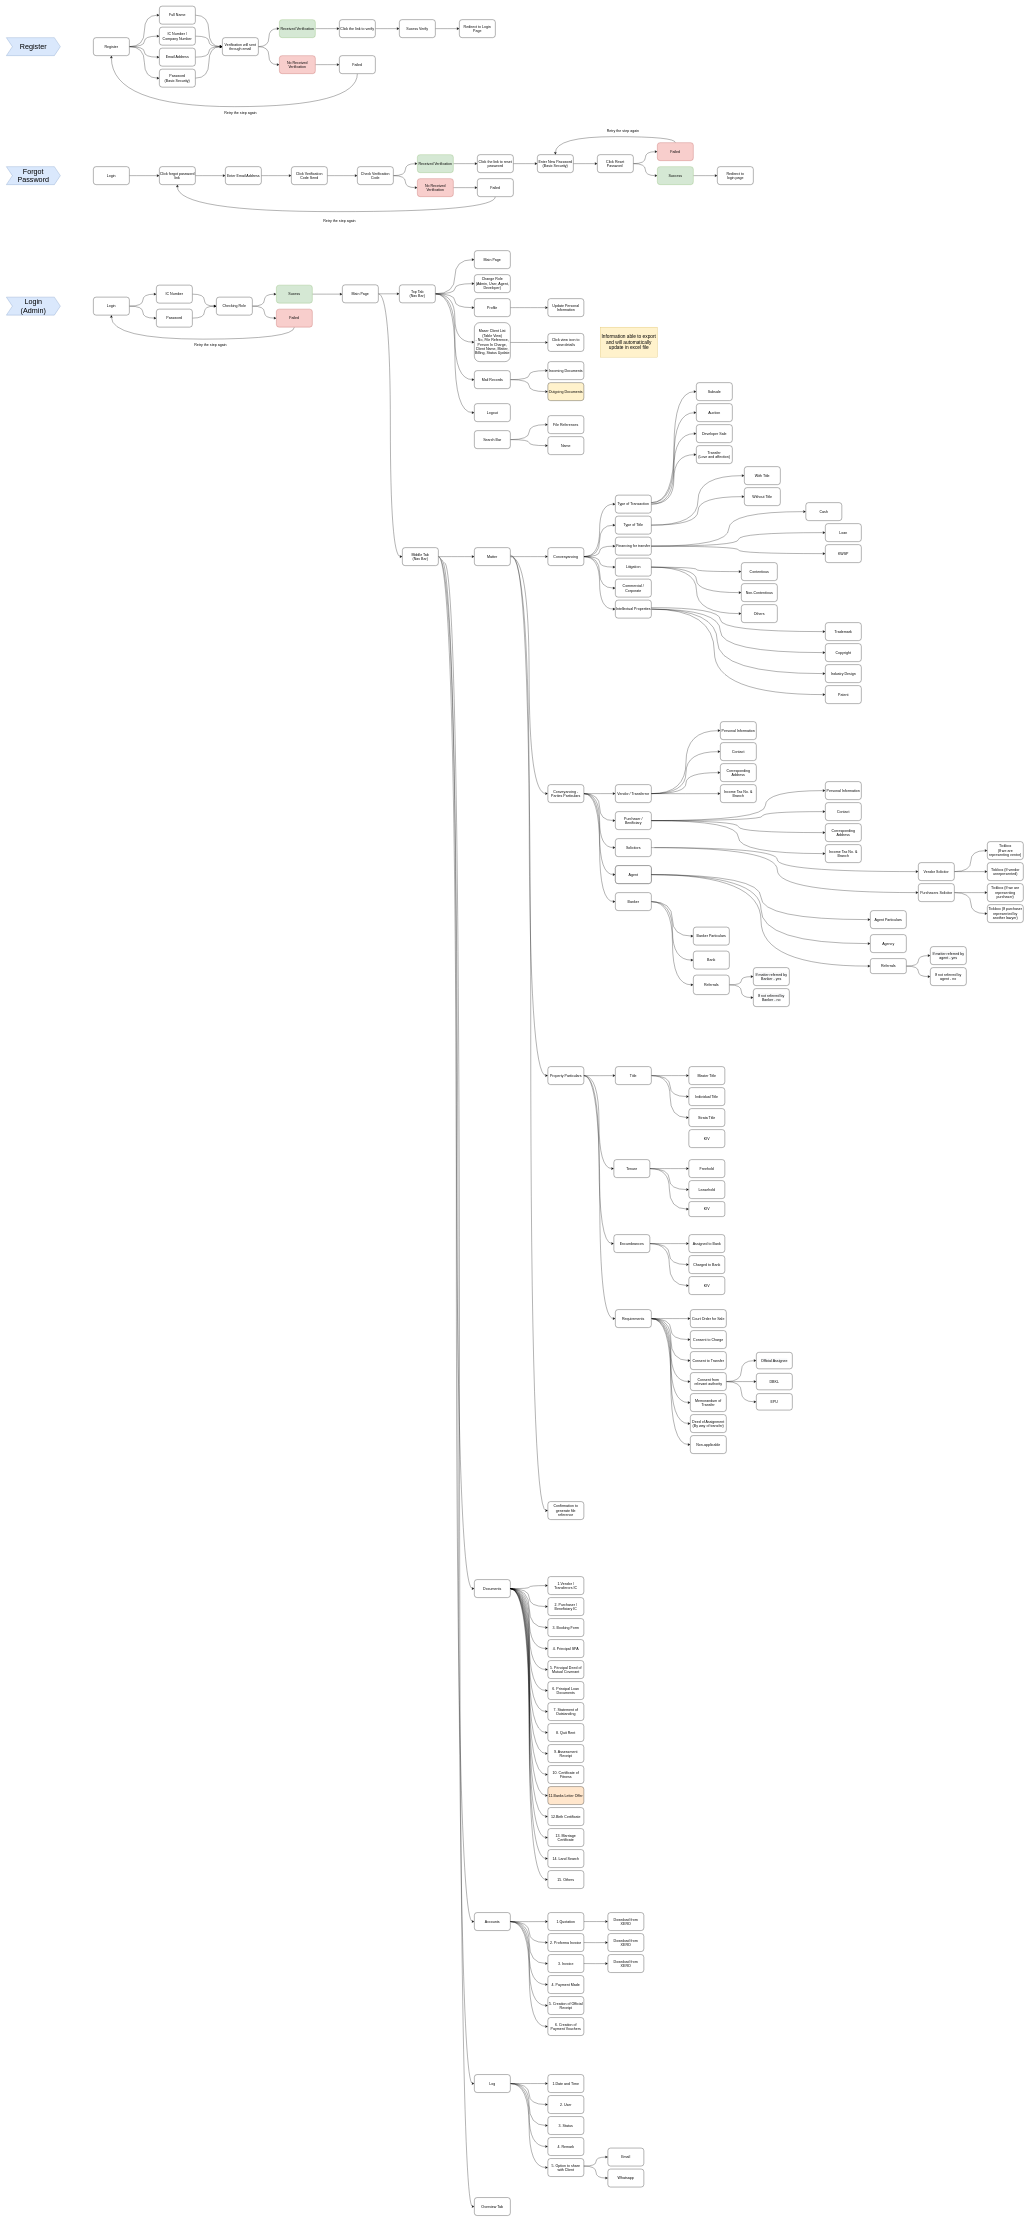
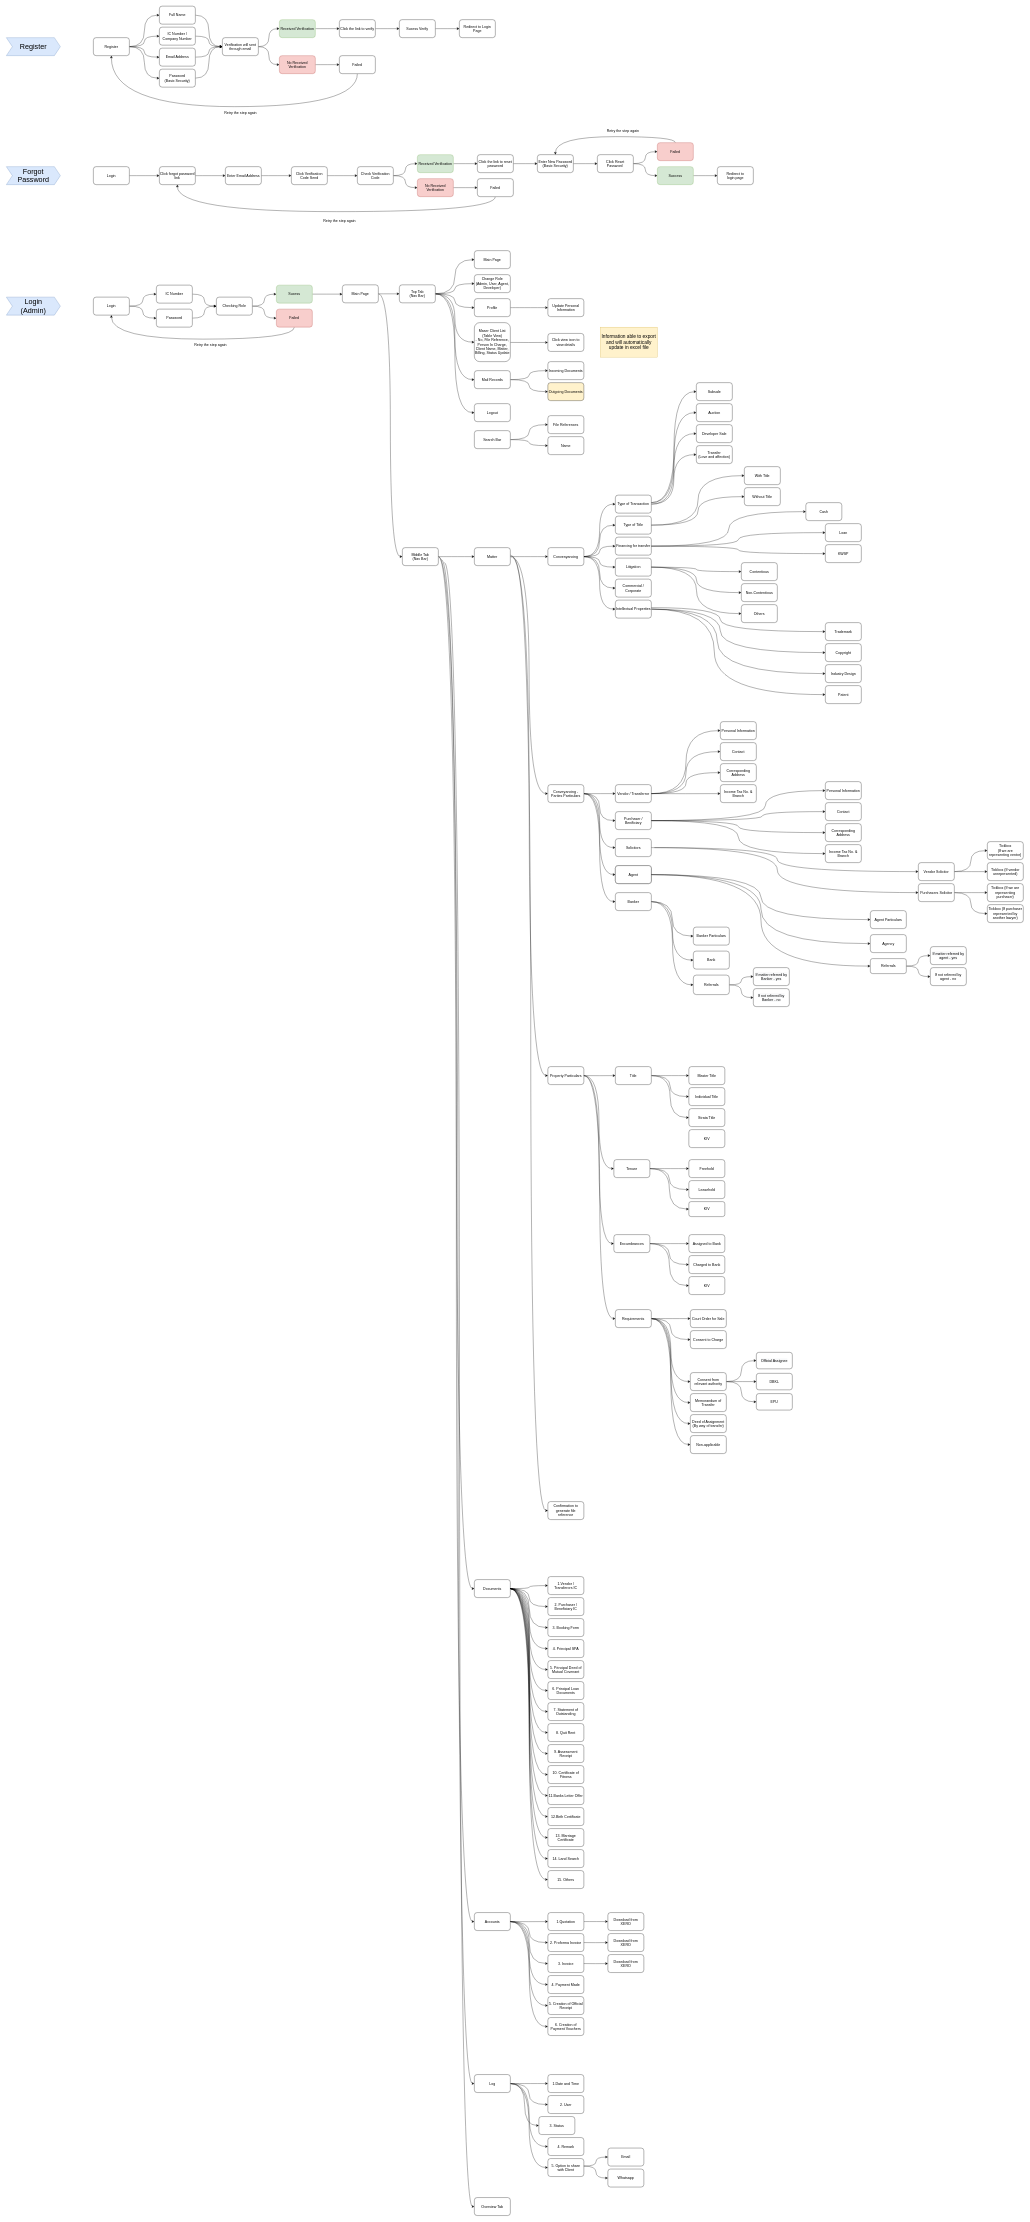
- <mxCell id="250" style="edgeStyle=orthogonalEdgeStyle;curved=1;orthogonalLoop=1;jettySize=auto;html=1;exitX=1;exitY=0.5;exitDx=0;exitDy=0;entryX=0;entryY=0.5;entryDx=0;entryDy=0;" parent="1" source="255" target="258" edge="1"><mxGeometry relative="1" as="geometry" /></mxCell>
- <mxCell id="258" value="Consent to Transfer" style="rounded=1;whiteSpace=wrap;html=1;" parent="1" vertex="1"><mxGeometry x="2300" y="4505" width="120" height="60" as="geometry" /></mxCell>
- <mxCell id="298" value="11.Banks Letter Offer" style="rounded=1;whiteSpace=wrap;html=1;fillColor=#ffe6cc;" parent="1" vertex="1"><mxGeometry x="1825" y="5955" width="120" height="60" as="geometry" /></mxCell>
+ <mxCell id="298" value="11.Banks Letter Offer" style="rounded=1;whiteSpace=wrap;html=1;" parent="1" vertex="1"><mxGeometry x="1825" y="5955" width="120" height="60" as="geometry" /></mxCell>
- <mxCell id="330" value="3. Status" style="rounded=1;whiteSpace=wrap;html=1;" parent="1" vertex="1"><mxGeometry x="1825" y="7055" width="120" height="60" as="geometry" /></mxCell>
+ <mxCell id="330" value="3. Status" style="rounded=1;whiteSpace=wrap;html=1;" parent="1" vertex="1"><mxGeometry x="1795" y="7055" width="120" height="60" as="geometry" /></mxCell>
